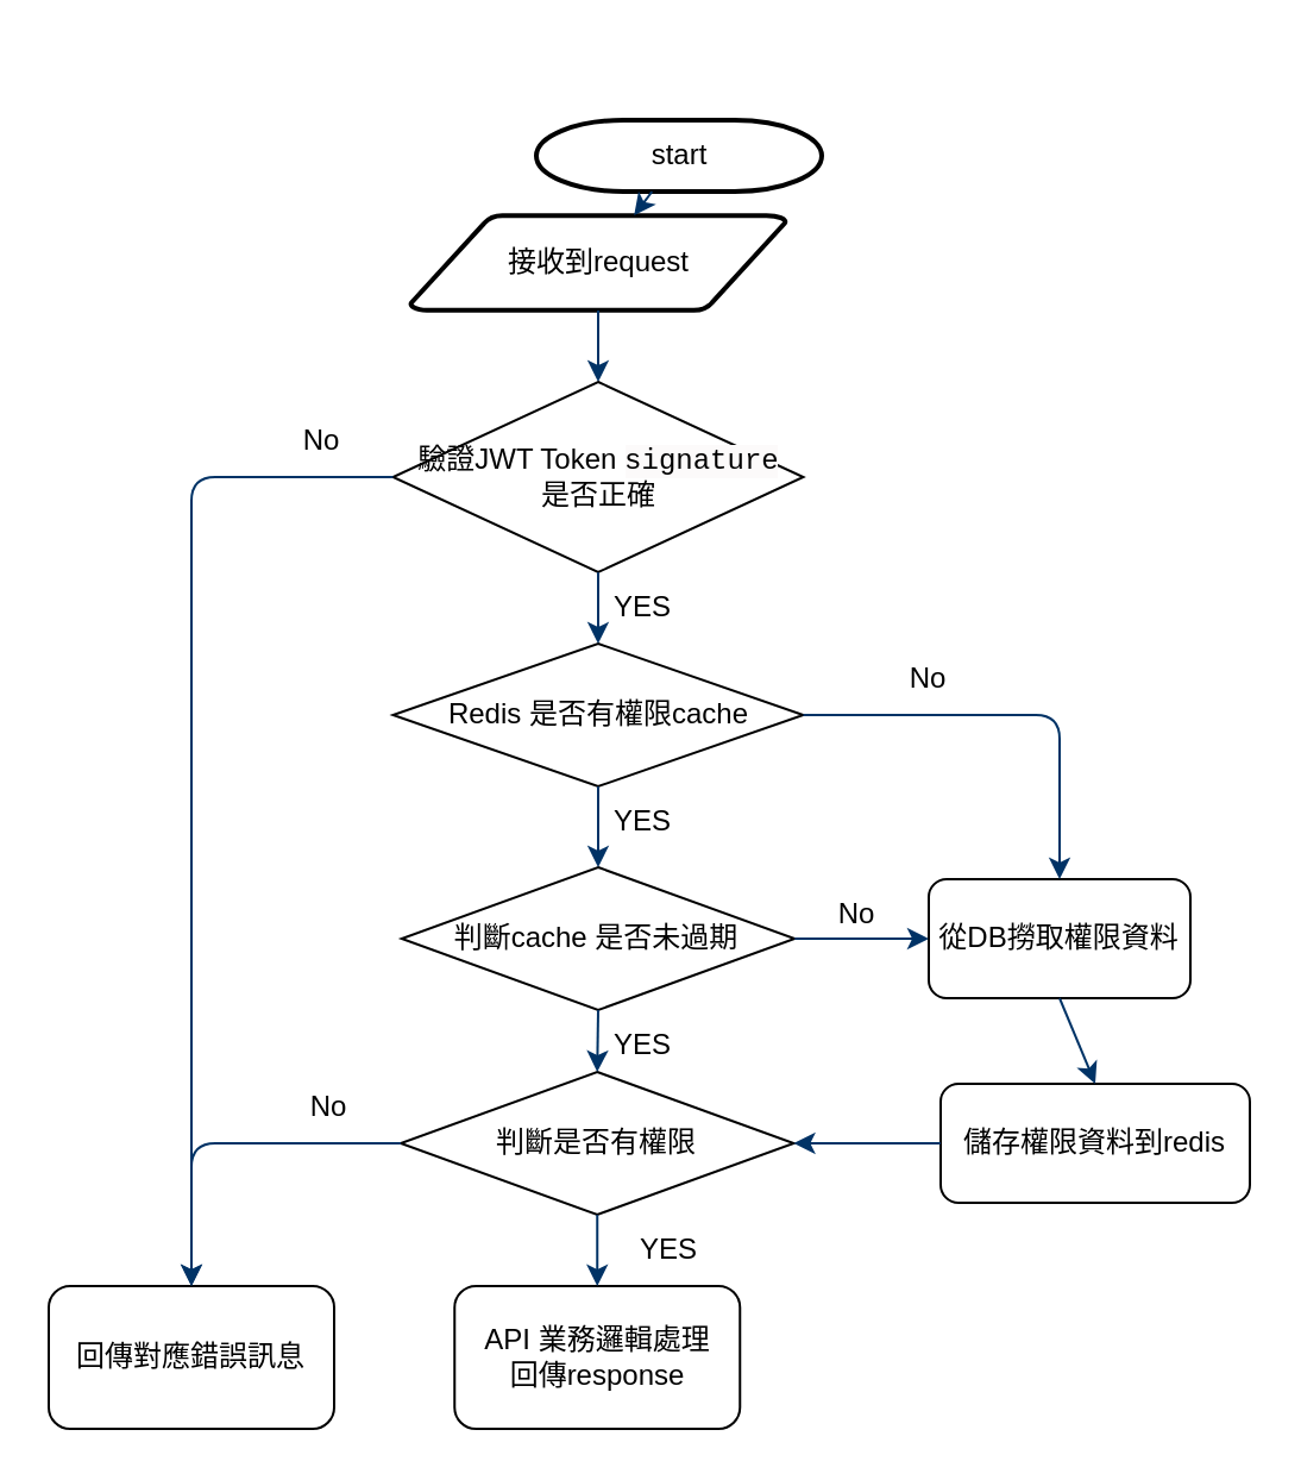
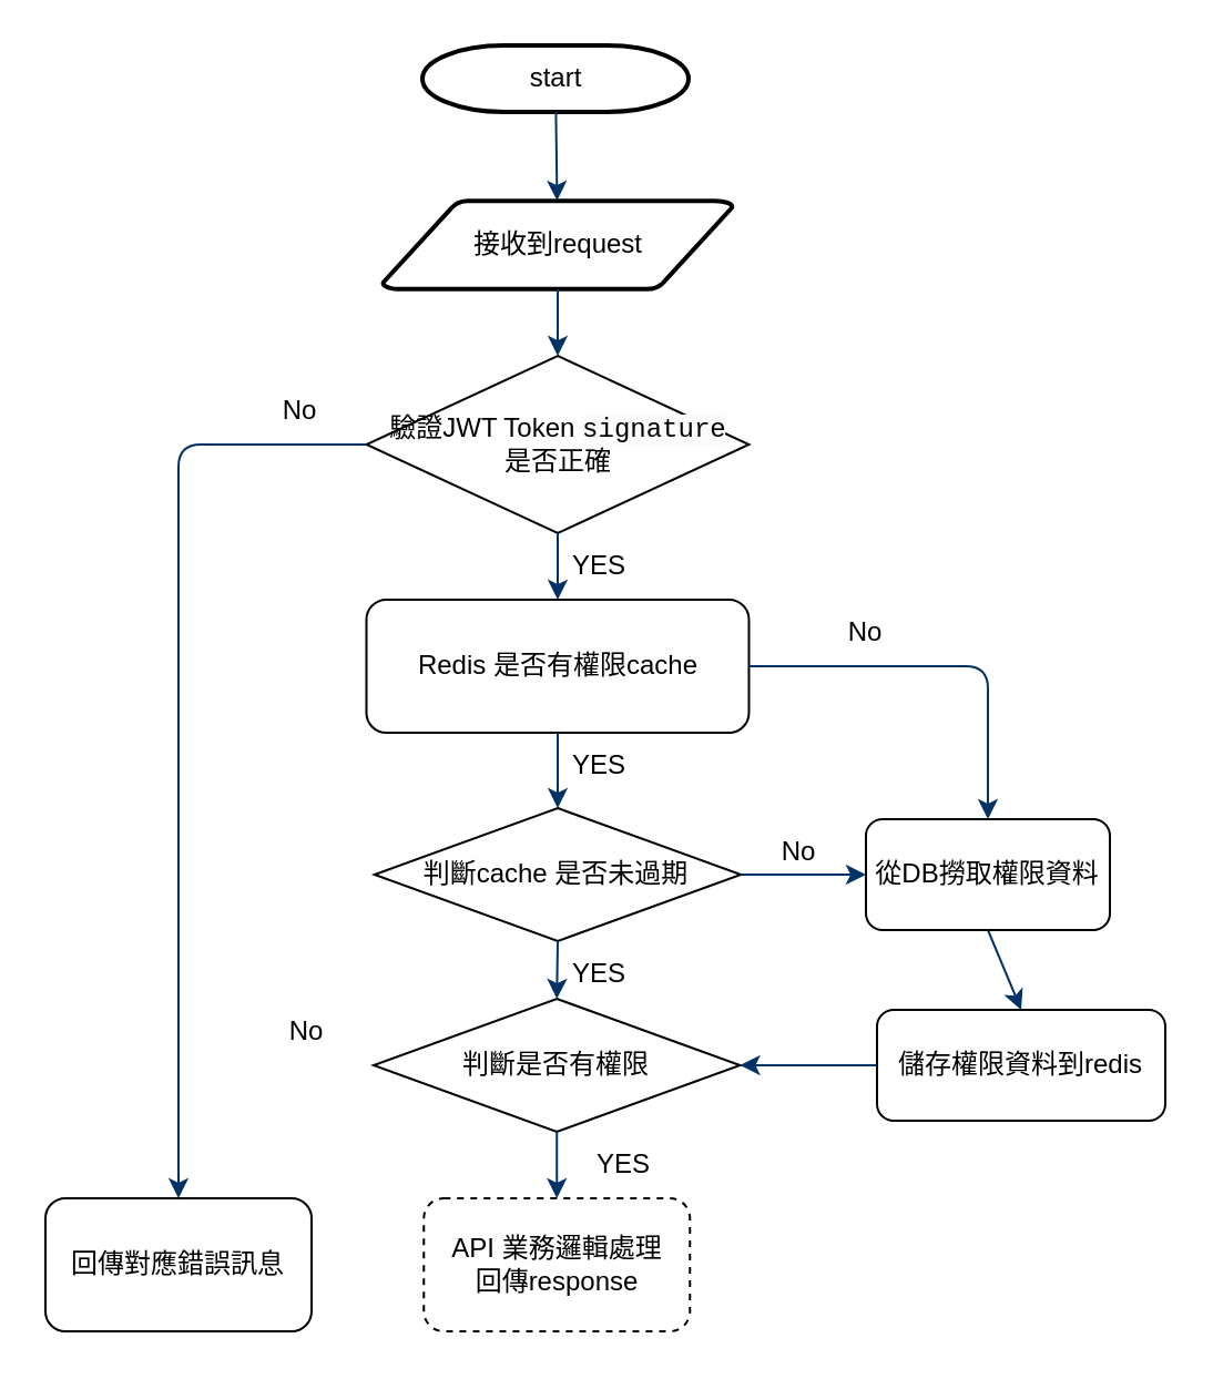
- <mxCell id="2" value="start" style="shape=mxgraph.flowchart.terminator;strokeWidth=2;gradientColor=none;gradientDirection=north;fontStyle=0;html=1;" parent="1" vertex="1"><mxGeometry x="225" y="50" width="120" height="30" as="geometry" /></mxCell>
+ <mxCell id="2" value="start" style="shape=mxgraph.flowchart.terminator;strokeWidth=2;gradientColor=none;gradientDirection=north;fontStyle=0;html=1;" parent="1" vertex="1"><mxGeometry x="190" y="20" width="120" height="30" as="geometry" /></mxCell>
- <mxCell id="7" value="Redis 是否有權限cache" style="rhombus;whiteSpace=wrap;html=1;" vertex="1" parent="1"><mxGeometry x="164.74" y="270" width="172.5" height="60" as="geometry" /></mxCell>
+ <mxCell id="7" value="Redis 是否有權限cache" style="whiteSpace=wrap;html=1;rounded=1;" vertex="1" parent="1"><mxGeometry x="164.74" y="270" width="172.5" height="60" as="geometry" /></mxCell>
- <mxCell id="21" style="fontStyle=1;strokeColor=#003366;strokeWidth=1;html=1;entryX=0.5;entryY=0;entryDx=0;entryDy=0;exitX=0;exitY=0.5;exitDx=0;exitDy=0;" edge="1" parent="1" source="9" target="20"><mxGeometry relative="1" as="geometry"><mxPoint x="110" y="270" as="sourcePoint" /><mxPoint x="260.99" y="280" as="targetPoint" /><Array as="points"><mxPoint x="80" y="480" /></Array></mxGeometry></mxCell>
- <mxCell id="10" value="API 業務邏輯處理&lt;br&gt;回傳response" style="rounded=1;whiteSpace=wrap;html=1;" vertex="1" parent="1"><mxGeometry x="190.63" y="540" width="120" height="60" as="geometry" /></mxCell>
+ <mxCell id="10" value="API 業務邏輯處理&lt;br&gt;回傳response" style="rounded=1;whiteSpace=wrap;html=1;dashed=1;" vertex="1" parent="1"><mxGeometry x="190.63" y="540" width="120" height="60" as="geometry" /></mxCell>
